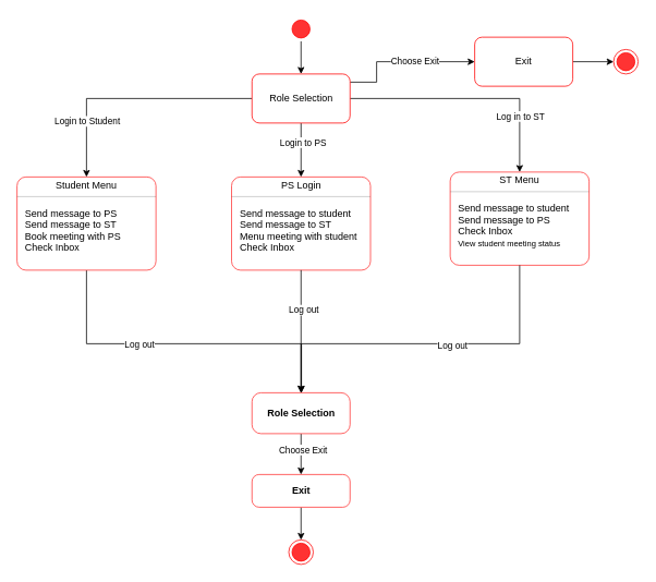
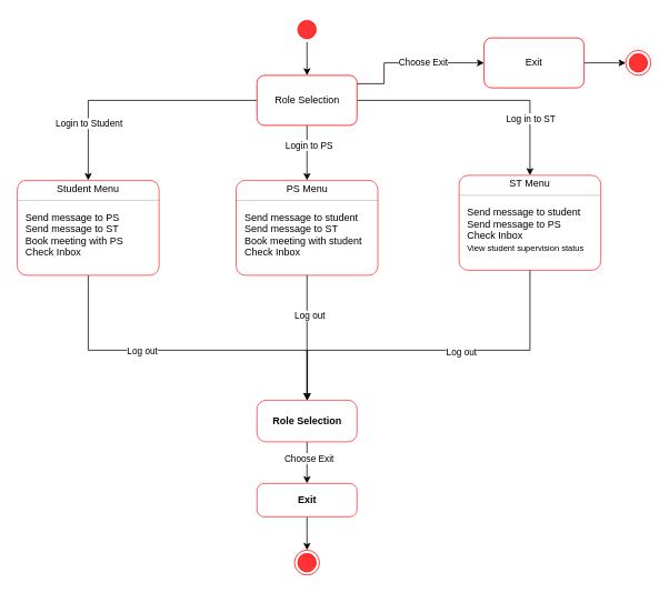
- <mxCell id="27" value="PS Login" style="html=1;align=center;spacing=0;verticalAlign=middle;strokeColor=none;fillColor=none;whiteSpace=wrap;" parent="26" vertex="1"><mxGeometry width="170" height="20" as="geometry" /></mxCell>
+ <mxCell id="27" value="PS Menu" style="html=1;align=center;spacing=0;verticalAlign=middle;strokeColor=none;fillColor=none;whiteSpace=wrap;" parent="26" vertex="1"><mxGeometry width="170" height="20" as="geometry" /></mxCell>
- <mxCell id="32" value="Menu meeting with student" style="html=1;align=left;spacingLeft=10;spacing=0;verticalAlign=middle;strokeColor=none;fillColor=none;whiteSpace=wrap;" parent="26" vertex="1"><mxGeometry y="66" width="170" height="14" as="geometry" /></mxCell>
+ <mxCell id="32" value="Book meeting with student" style="html=1;align=left;spacingLeft=10;spacing=0;verticalAlign=middle;strokeColor=none;fillColor=none;whiteSpace=wrap;" parent="26" vertex="1"><mxGeometry y="66" width="170" height="14" as="geometry" /></mxCell>
- <mxCell id="42" value="&lt;font style=&quot;font-size: 10px;&quot;&gt;View student meeting status&lt;/font&gt;" style="html=1;align=left;spacingLeft=10;spacing=0;verticalAlign=middle;strokeColor=none;fillColor=none;whiteSpace=wrap;" parent="35" vertex="1"><mxGeometry y="80" width="170" height="14" as="geometry" /></mxCell>
+ <mxCell id="42" value="&lt;font style=&quot;font-size: 10px;&quot;&gt;View student supervision status&lt;/font&gt;" style="html=1;align=left;spacingLeft=10;spacing=0;verticalAlign=middle;strokeColor=none;fillColor=none;whiteSpace=wrap;" parent="35" vertex="1"><mxGeometry y="80" width="170" height="14" as="geometry" /></mxCell>
